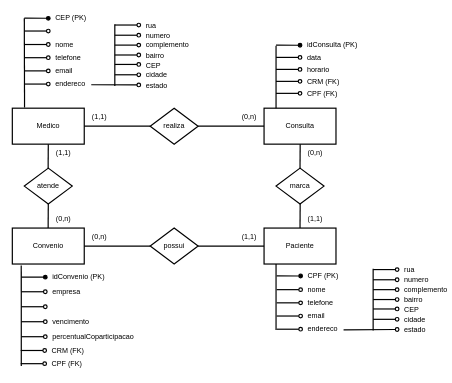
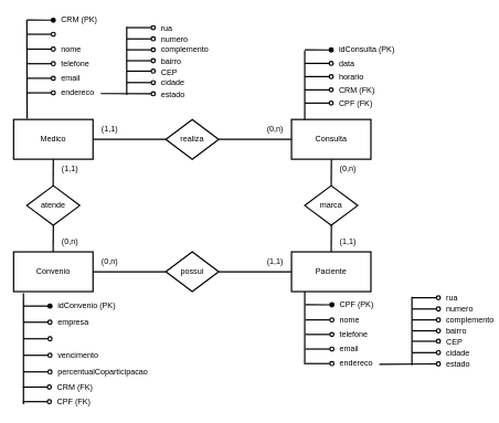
- <mxCell id="93" value="CEP (PK)" style="text;html=1;align=left;verticalAlign=middle;whiteSpace=wrap;rounded=0;" vertex="1" parent="92"><mxGeometry x="50" width="60" height="20" as="geometry" /></mxCell>
+ <mxCell id="93" value="CRM (PK)" style="text;html=1;align=left;verticalAlign=middle;whiteSpace=wrap;rounded=0;" vertex="1" parent="92"><mxGeometry x="50" width="60" height="20" as="geometry" /></mxCell>
